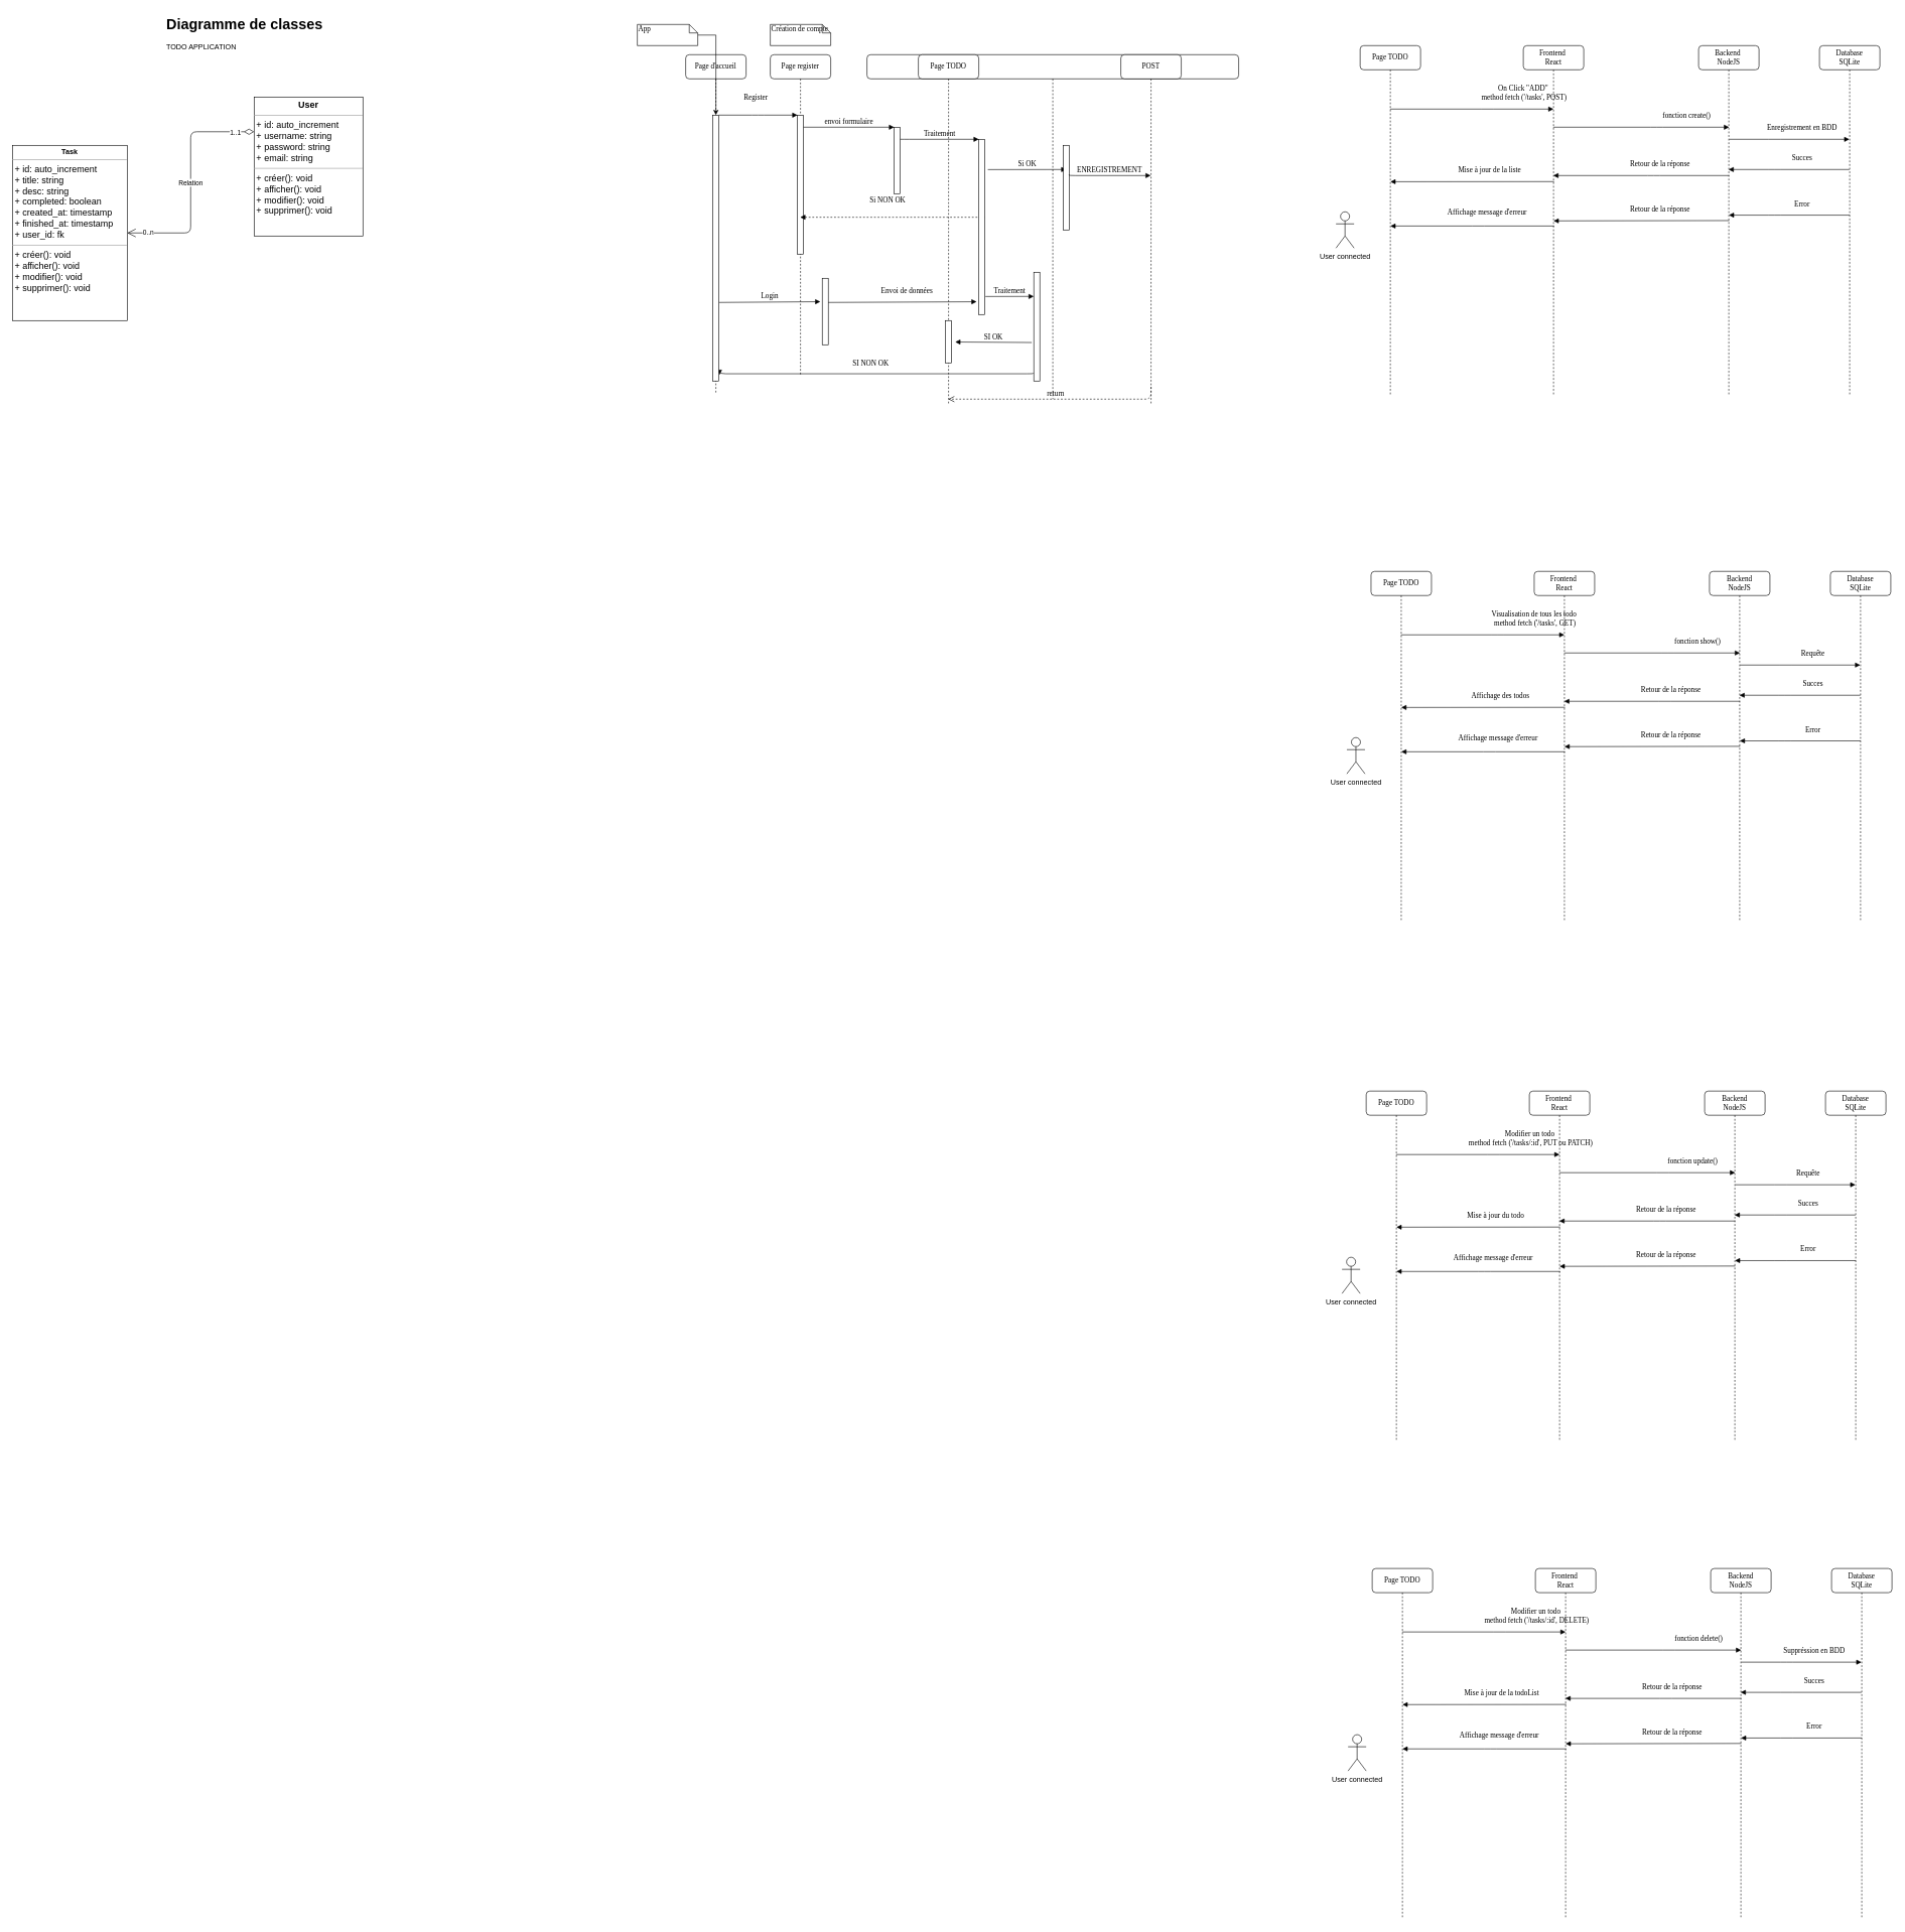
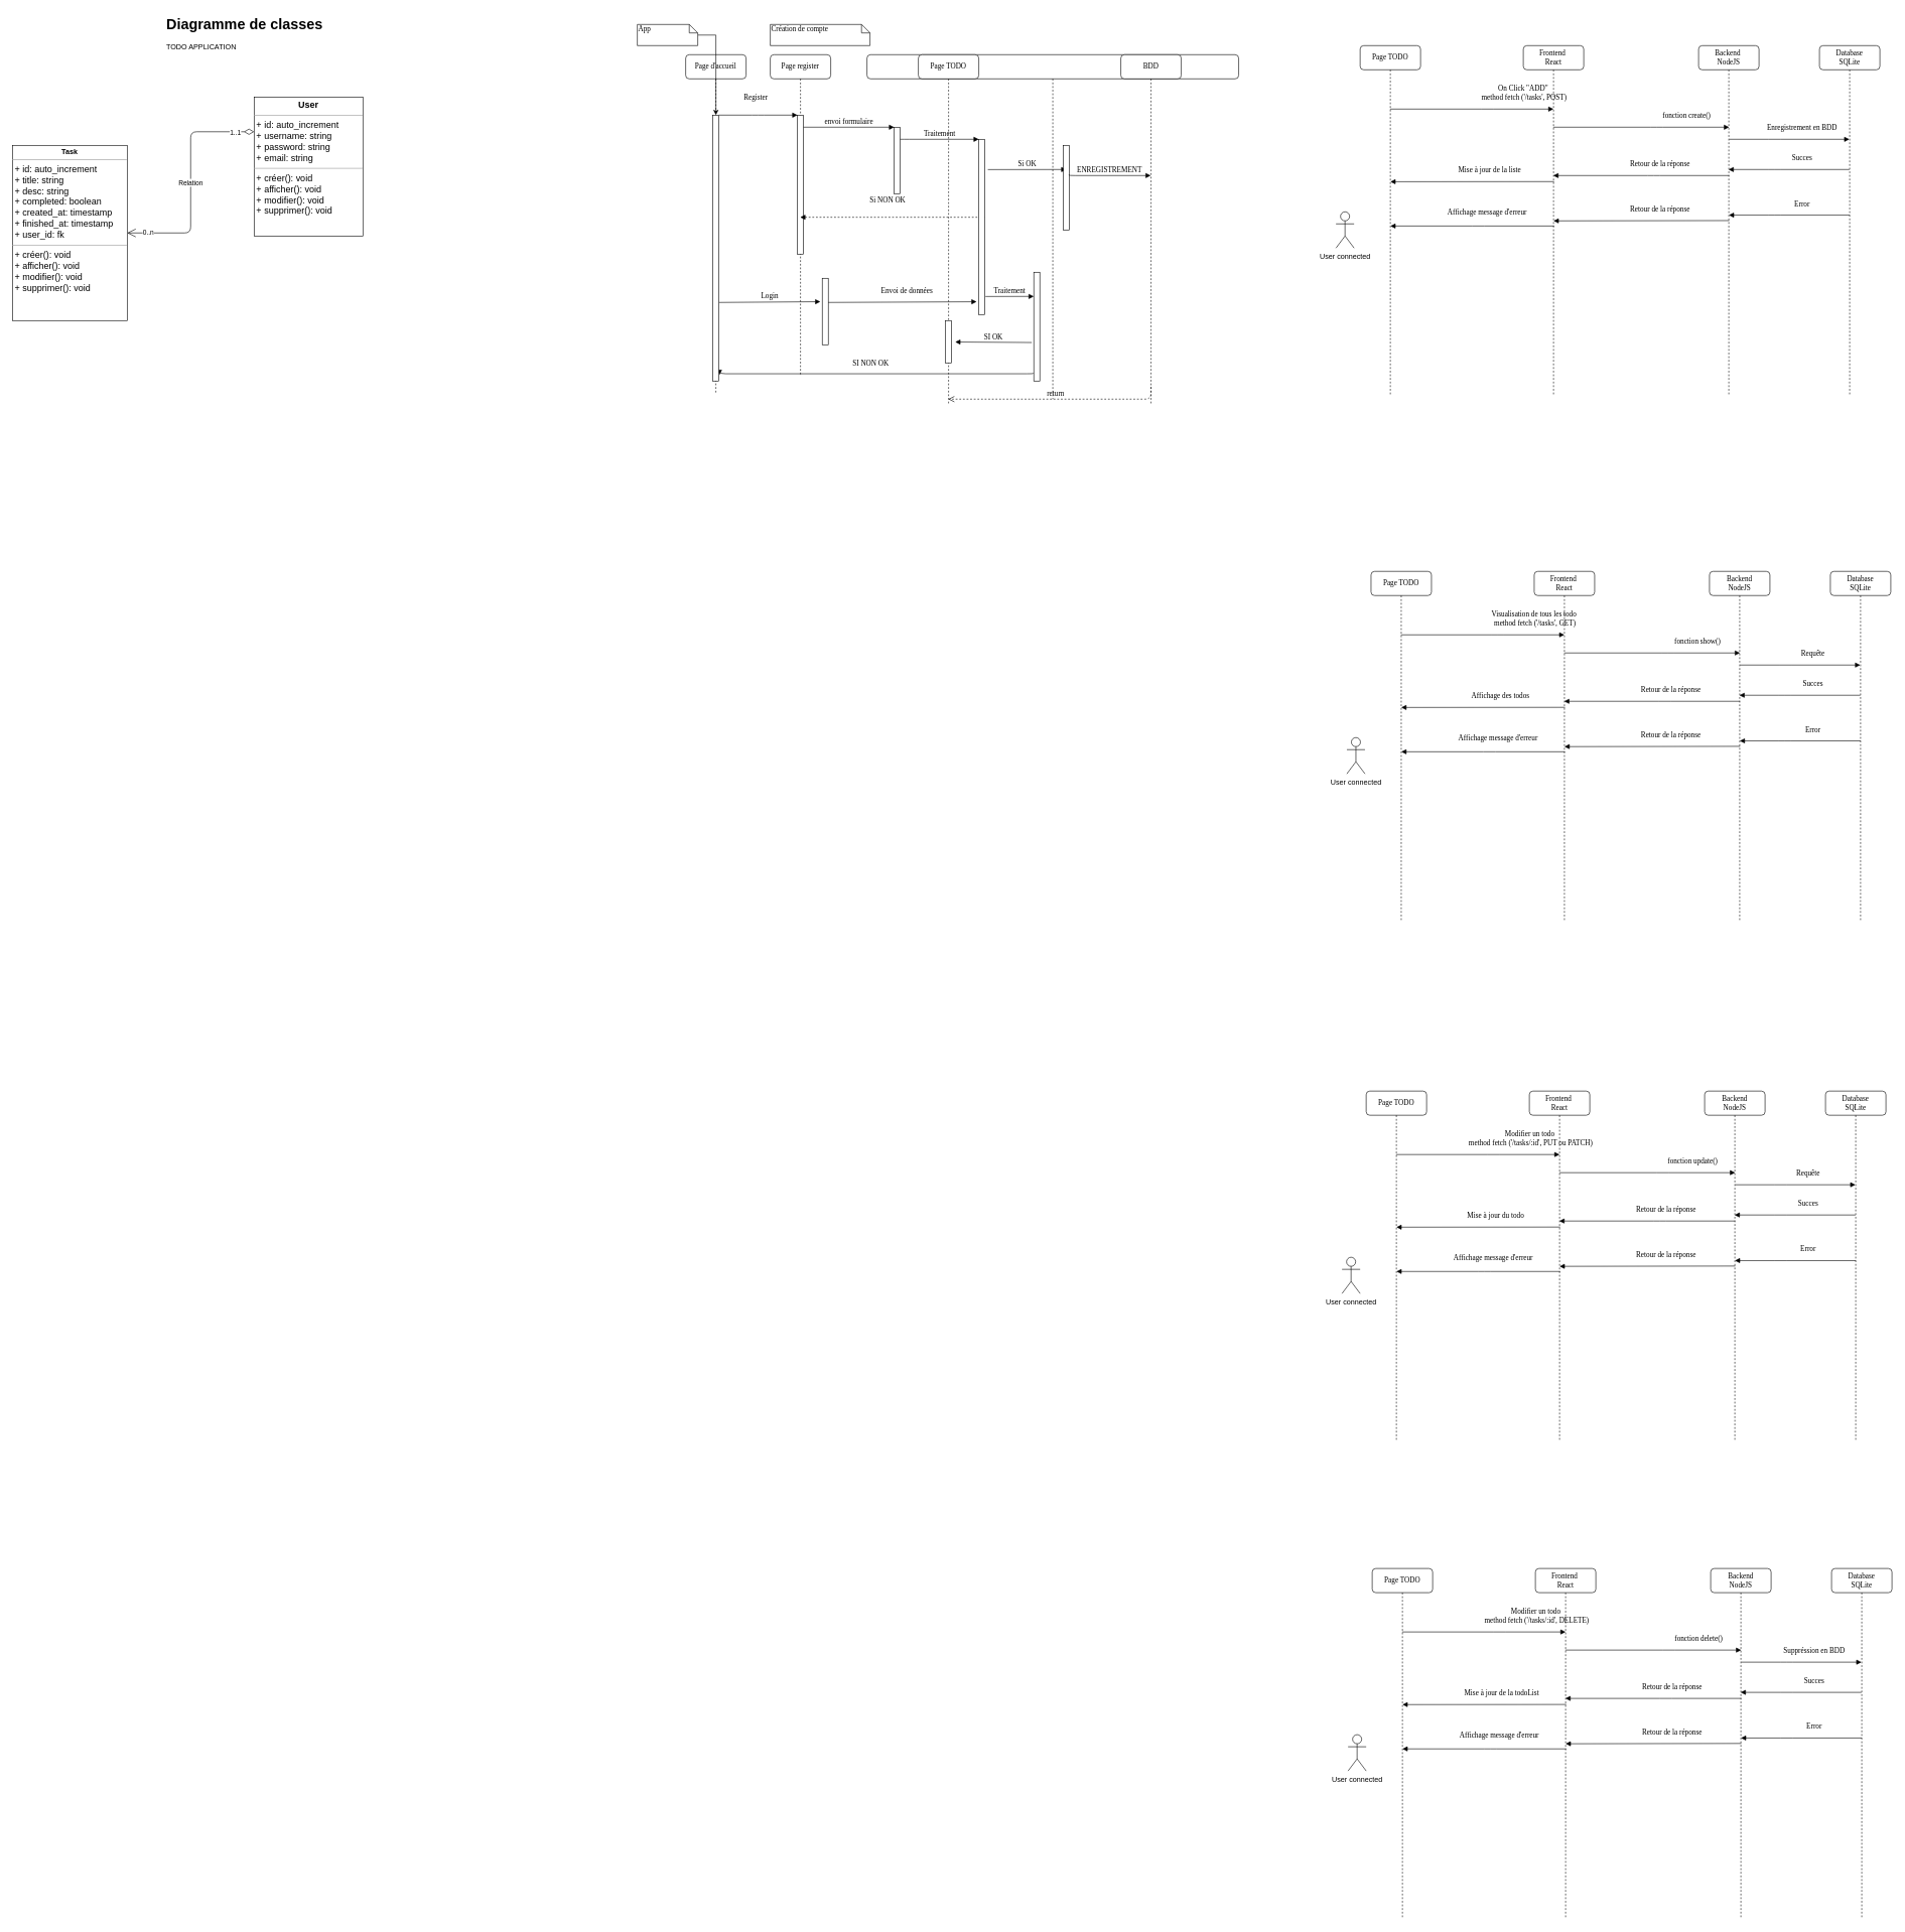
- <mxCell id="33" value="Création de compte" style="shape=note;whiteSpace=wrap;html=1;size=14;verticalAlign=top;align=left;spacingTop=-6;rounded=0;shadow=0;comic=0;labelBackgroundColor=none;strokeWidth=1;fontFamily=Verdana;fontSize=12" parent="1" vertex="1"><mxGeometry x="1274" y="40" width="100" height="35" as="geometry" /></mxCell>
+ <mxCell id="33" value="Création de compte" style="shape=note;whiteSpace=wrap;html=1;size=14;verticalAlign=top;align=left;spacingTop=-6;rounded=0;shadow=0;comic=0;labelBackgroundColor=none;strokeWidth=1;fontFamily=Verdana;fontSize=12" parent="1" vertex="1"><mxGeometry x="1274" y="40" width="165" height="35" as="geometry" /></mxCell>
- <mxCell id="23" value="POST" style="shape=umlLifeline;perimeter=lifelinePerimeter;whiteSpace=wrap;html=1;container=1;collapsible=0;recursiveResize=0;outlineConnect=0;rounded=1;shadow=0;comic=0;labelBackgroundColor=none;strokeWidth=1;fontFamily=Verdana;fontSize=12;align=center;" parent="1" vertex="1"><mxGeometry x="1854" y="90" width="100" height="580" as="geometry" /></mxCell>
+ <mxCell id="23" value="BDD" style="shape=umlLifeline;perimeter=lifelinePerimeter;whiteSpace=wrap;html=1;container=1;collapsible=0;recursiveResize=0;outlineConnect=0;rounded=1;shadow=0;comic=0;labelBackgroundColor=none;strokeWidth=1;fontFamily=Verdana;fontSize=12;align=center;" parent="1" vertex="1"><mxGeometry x="1854" y="90" width="100" height="580" as="geometry" /></mxCell>
